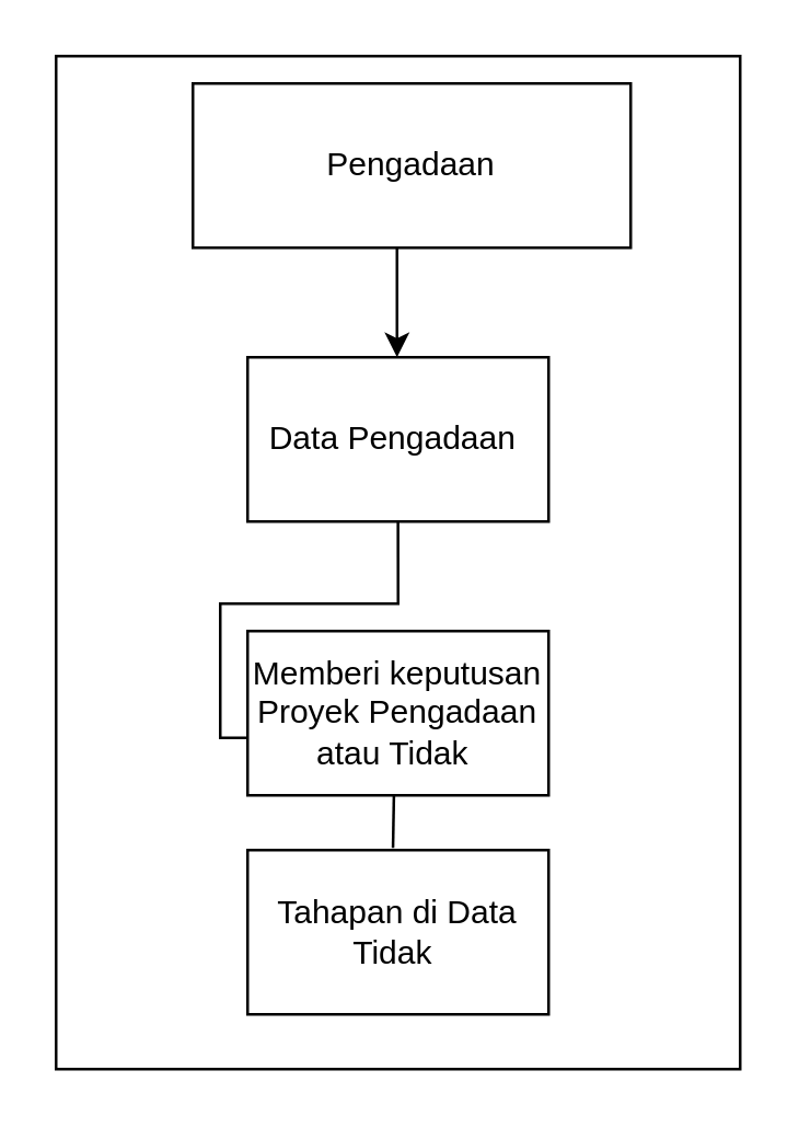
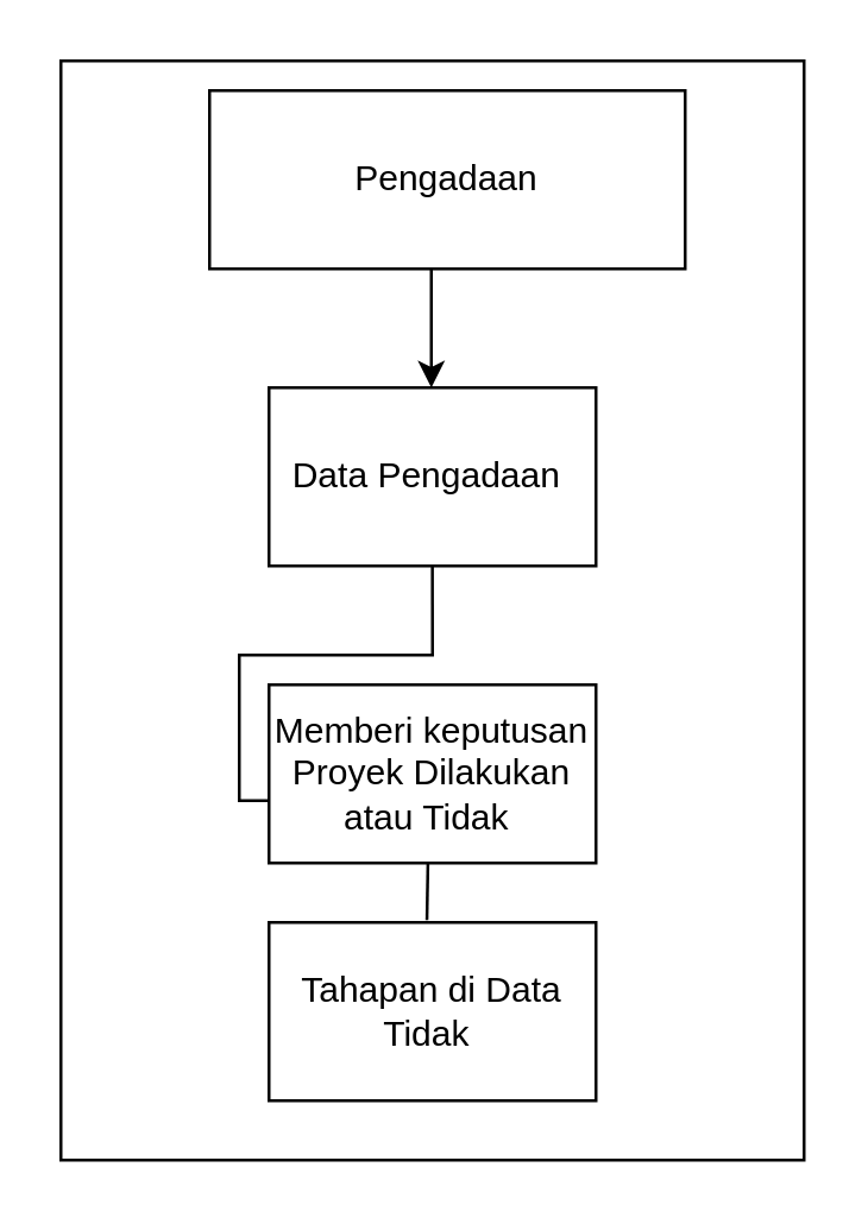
- <mxCell id="6" value="Memberi keputusan Proyek Pengadaan atau Tidak&amp;nbsp;" style="rounded=0;whiteSpace=wrap;html=1;" vertex="1" parent="1"><mxGeometry x="90" y="230" width="110" height="60" as="geometry" /></mxCell>
+ <mxCell id="6" value="Memberi keputusan Proyek Dilakukan atau Tidak&amp;nbsp;" style="rounded=0;whiteSpace=wrap;html=1;" vertex="1" parent="1"><mxGeometry x="90" y="230" width="110" height="60" as="geometry" /></mxCell>
